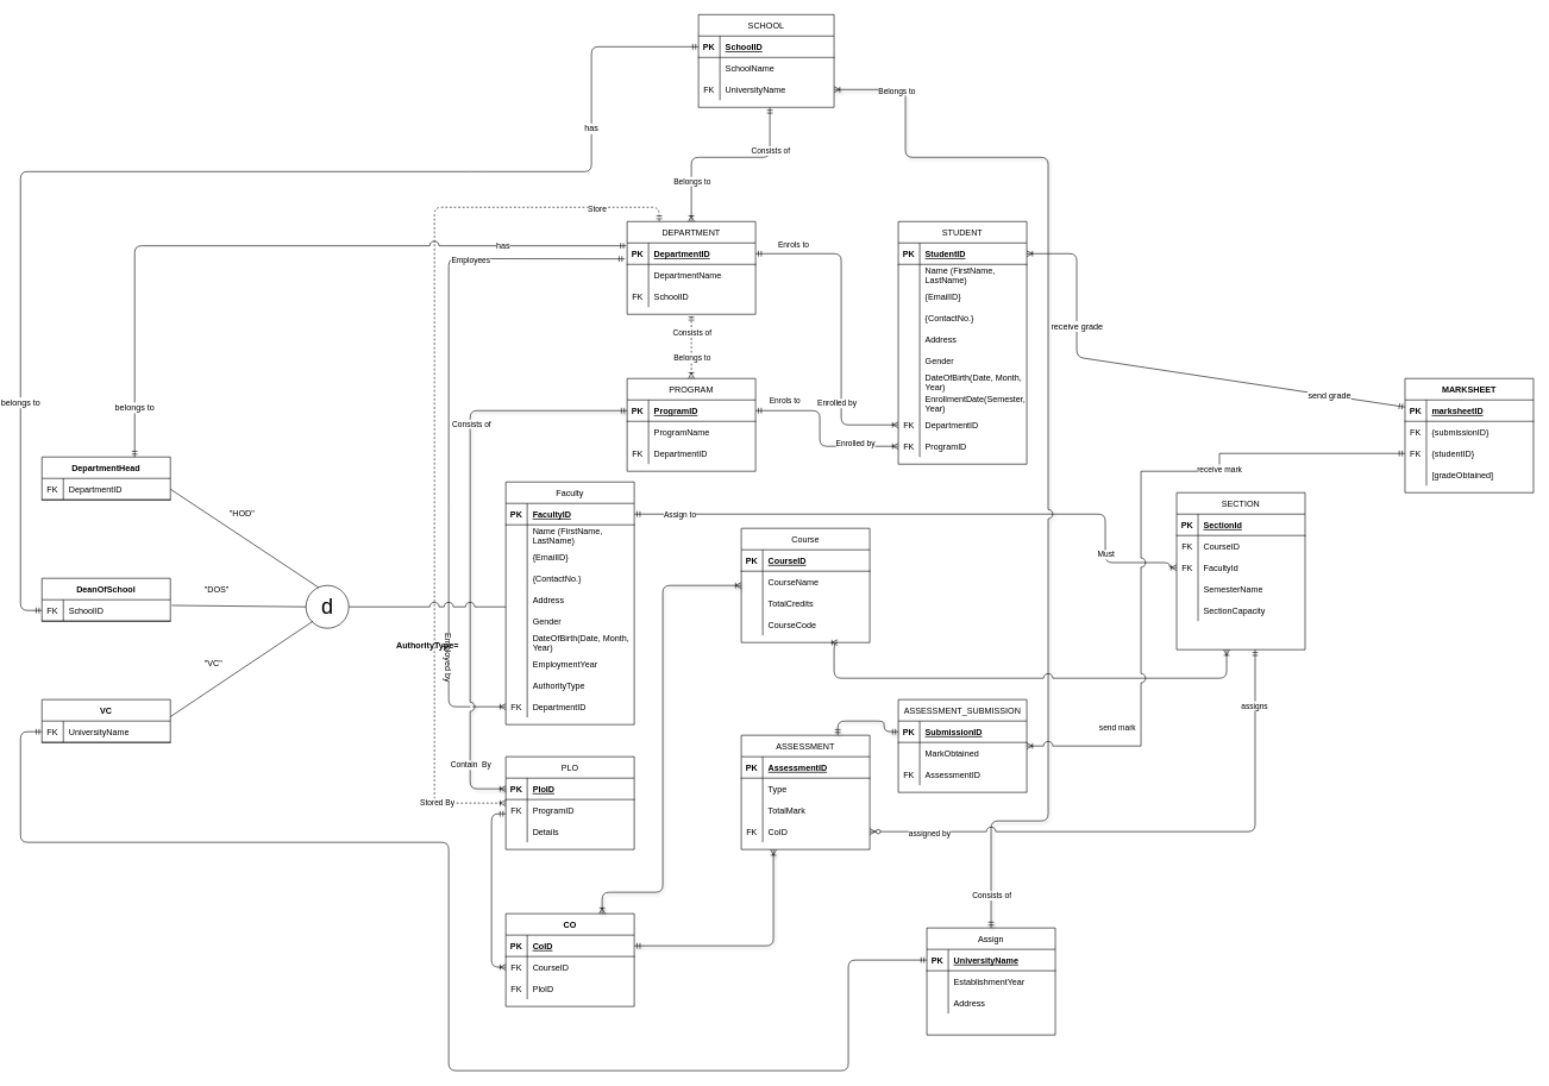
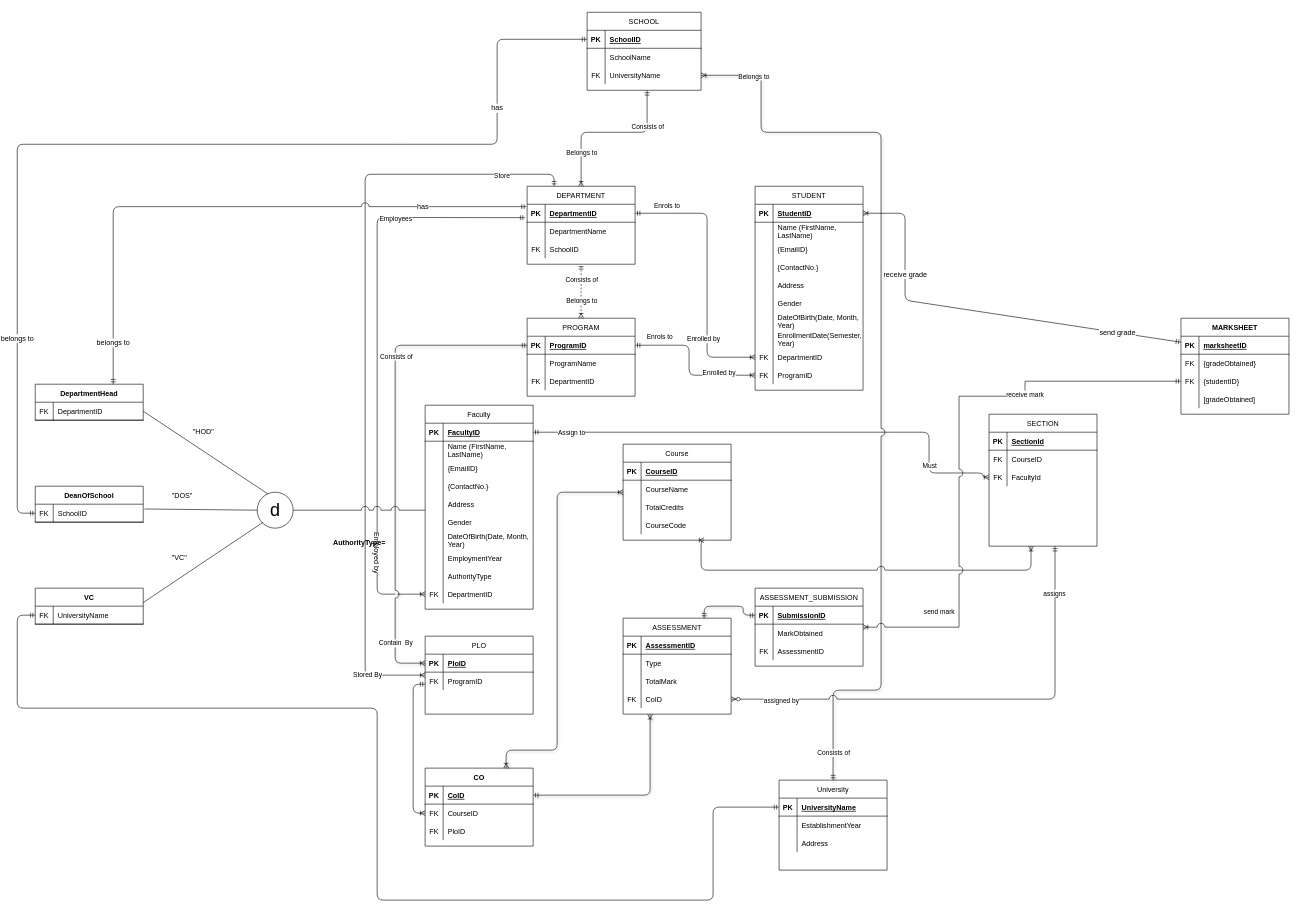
- <mxCell id="167" style="edgeStyle=orthogonalEdgeStyle;orthogonalLoop=1;jettySize=auto;html=1;entryX=0.25;entryY=0;entryDx=0;entryDy=0;startArrow=ERoneToMany;startFill=0;endArrow=ERmandOne;endFill=0;jumpStyle=arc;rounded=1;dashed=1;" parent="1" source="170" target="33" edge="1"><mxGeometry relative="1" as="geometry"><Array as="points"><mxPoint x="600" y="1125" /><mxPoint x="600" y="290" /><mxPoint x="915" y="290" /></Array></mxGeometry></mxCell>
+ <mxCell id="167" style="edgeStyle=orthogonalEdgeStyle;orthogonalLoop=1;jettySize=auto;html=1;entryX=0.25;entryY=0;entryDx=0;entryDy=0;startArrow=ERoneToMany;startFill=0;endArrow=ERmandOne;endFill=0;jumpStyle=arc;rounded=1;" parent="1" source="170" target="33" edge="1"><mxGeometry relative="1" as="geometry"><Array as="points"><mxPoint x="600" y="1125" /><mxPoint x="600" y="290" /><mxPoint x="915" y="290" /></Array></mxGeometry></mxCell>
- <mxCell id="255" value="{submissionID}" style="shape=partialRectangle;connectable=0;fillColor=none;top=0;left=0;bottom=0;right=0;align=left;spacingLeft=6;overflow=hidden;" parent="253" vertex="1"><mxGeometry x="30" width="150" height="30" as="geometry" /></mxCell>
+ <mxCell id="255" value="{gradeObtained}" style="shape=partialRectangle;connectable=0;fillColor=none;top=0;left=0;bottom=0;right=0;align=left;spacingLeft=6;overflow=hidden;" parent="253" vertex="1"><mxGeometry x="30" width="150" height="30" as="geometry" /></mxCell>
- <mxCell id="210" value="SemesterName" style="shape=partialRectangle;connectable=0;fillColor=none;top=0;left=0;bottom=0;right=0;align=left;spacingLeft=6;overflow=hidden;" parent="208" vertex="1"><mxGeometry x="30" width="150" height="30" as="geometry" /></mxCell>
- <mxCell id="213" value="SectionCapacity" style="shape=partialRectangle;connectable=0;fillColor=none;top=0;left=0;bottom=0;right=0;align=left;spacingLeft=6;overflow=hidden;" parent="211" vertex="1"><mxGeometry x="30" width="150" height="30" as="geometry" /></mxCell>
- <mxCell id="179" value="Details" style="shape=partialRectangle;connectable=0;fillColor=none;top=0;left=0;bottom=0;right=0;align=left;spacingLeft=6;overflow=hidden;" parent="177" vertex="1"><mxGeometry x="30" width="150" height="30" as="geometry" /></mxCell>
- <mxCell id="126" value="Assign" style="shape=table;startSize=30;container=1;collapsible=1;childLayout=tableLayout;fixedRows=1;rowLines=0;fontStyle=0;align=center;resizeLast=1;" parent="1" vertex="1"><mxGeometry x="1290" y="1300" width="180" height="150" as="geometry" /></mxCell>
+ <mxCell id="126" value="University" style="shape=table;startSize=30;container=1;collapsible=1;childLayout=tableLayout;fixedRows=1;rowLines=0;fontStyle=0;align=center;resizeLast=1;" parent="1" vertex="1"><mxGeometry x="1290" y="1300" width="180" height="150" as="geometry" /></mxCell>
